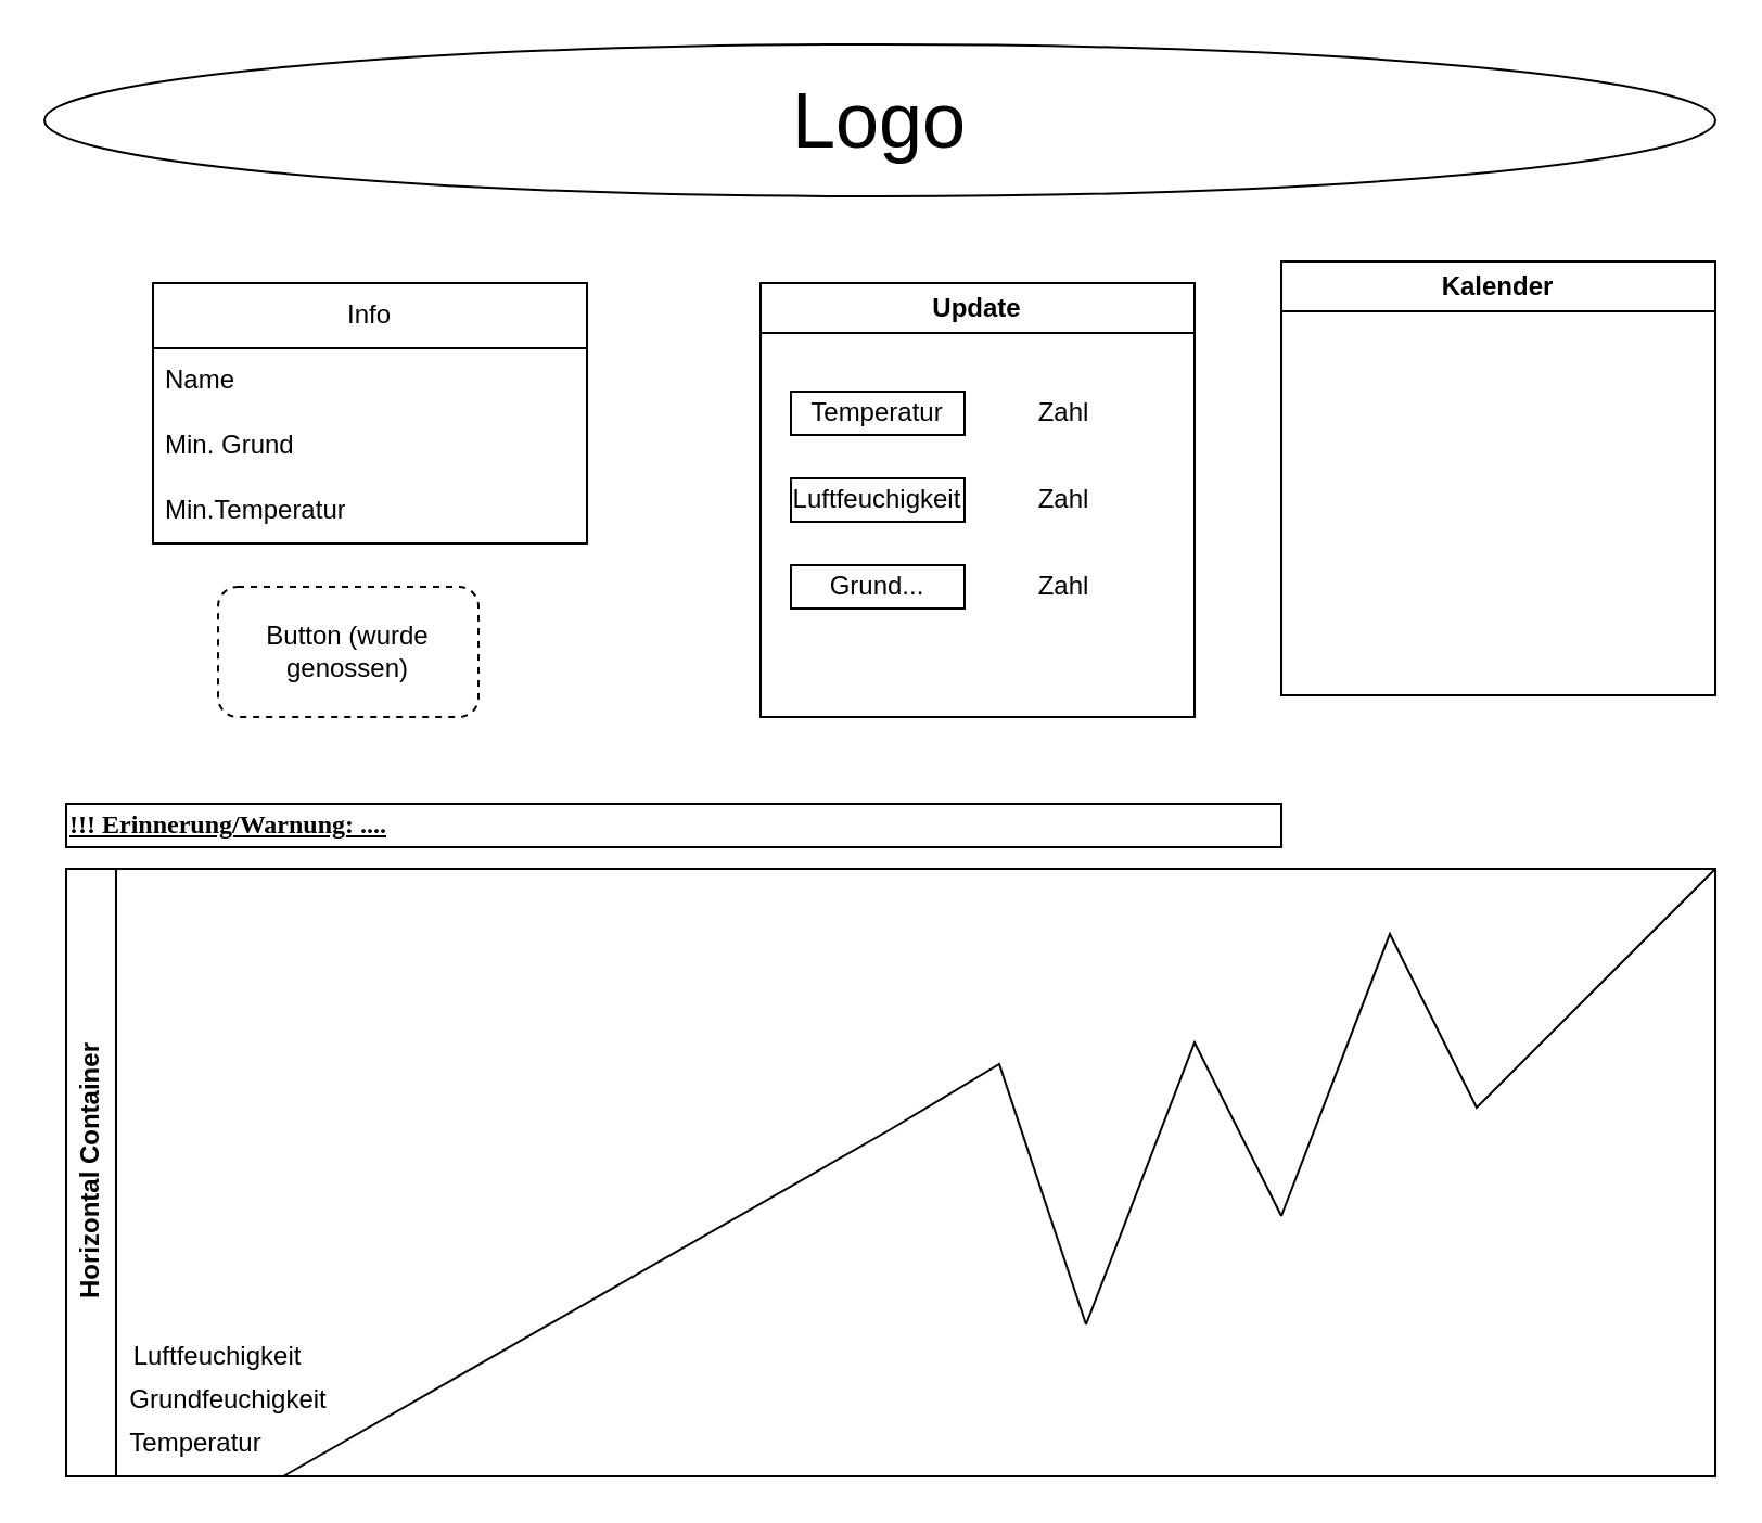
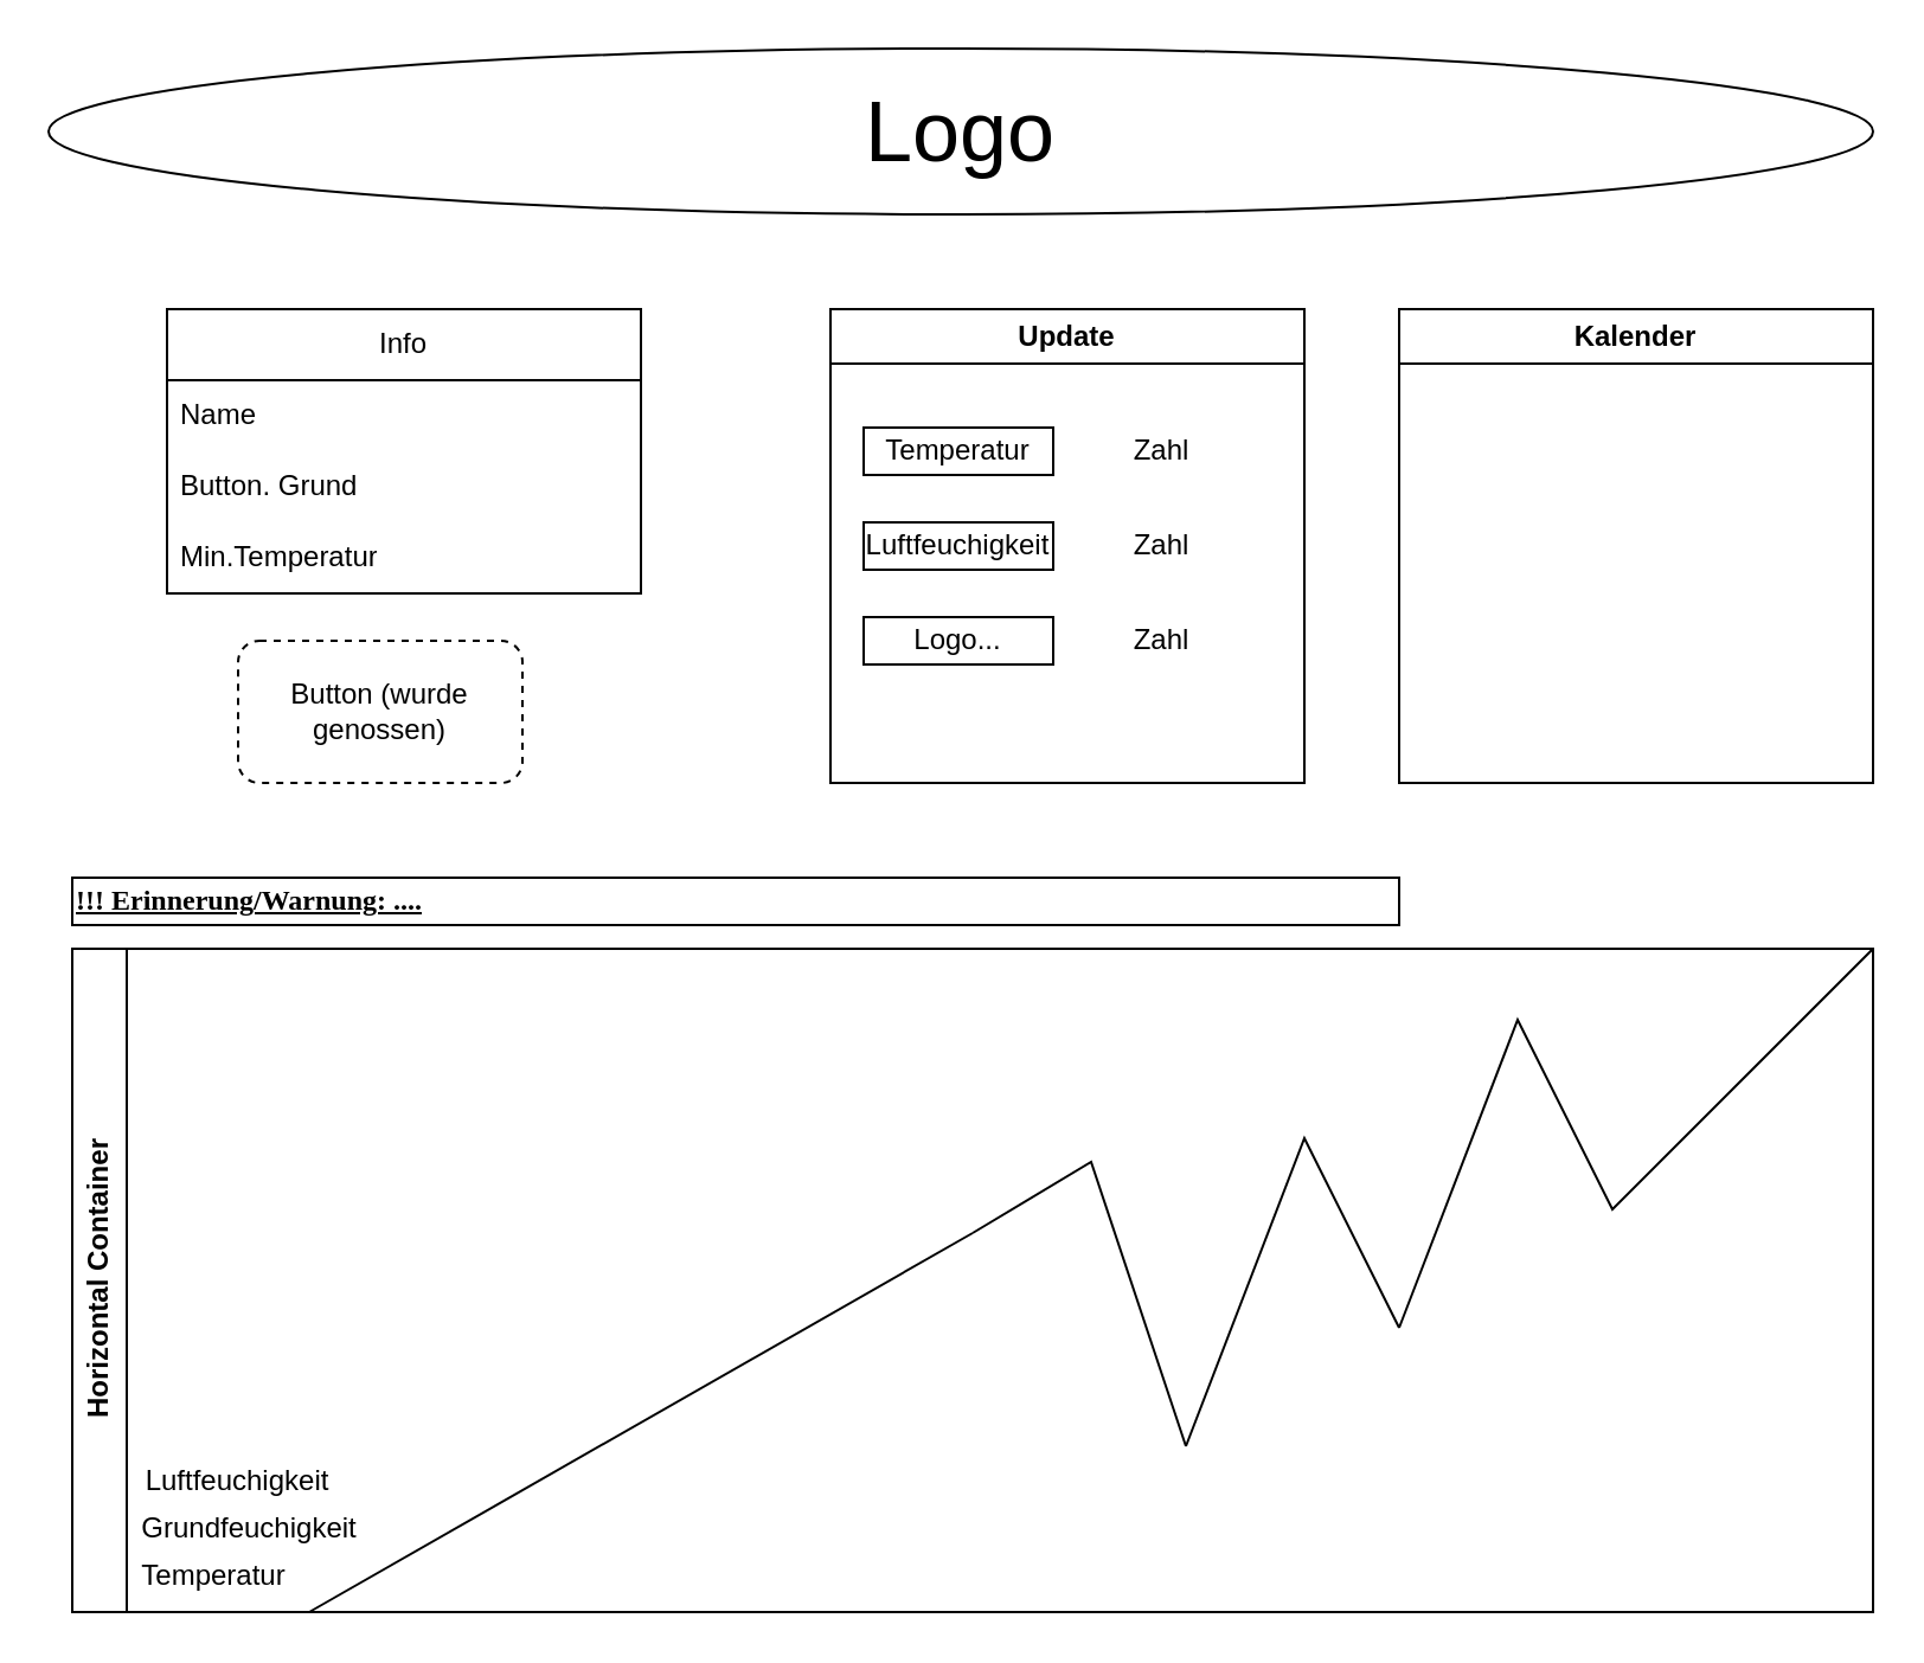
- <mxCell id="23" value="Min. Grund" style="text;strokeColor=none;fillColor=none;align=left;verticalAlign=middle;spacingLeft=4;spacingRight=4;overflow=hidden;points=[[0,0.5],[1,0.5]];portConstraint=eastwest;rotatable=0;whiteSpace=wrap;html=1;" vertex="1" parent="21"><mxGeometry y="60" width="200" height="30" as="geometry" /></mxCell>
+ <mxCell id="23" value="Button. Grund" style="text;strokeColor=none;fillColor=none;align=left;verticalAlign=middle;spacingLeft=4;spacingRight=4;overflow=hidden;points=[[0,0.5],[1,0.5]];portConstraint=eastwest;rotatable=0;whiteSpace=wrap;html=1;" vertex="1" parent="21"><mxGeometry y="60" width="200" height="30" as="geometry" /></mxCell>
- <mxCell id="2" value="Kalender" style="swimlane;whiteSpace=wrap;html=1;" vertex="1" parent="1"><mxGeometry x="590" y="120" width="200" height="200" as="geometry" /></mxCell>
+ <mxCell id="2" value="Kalender" style="swimlane;whiteSpace=wrap;html=1;" vertex="1" parent="1"><mxGeometry x="590" y="130" width="200" height="200" as="geometry" /></mxCell>
- <mxCell id="16" value="Grund..." style="rounded=0;whiteSpace=wrap;html=1;" vertex="1" parent="13"><mxGeometry x="14" y="130" width="80" height="20" as="geometry" /></mxCell>
+ <mxCell id="16" value="Logo..." style="rounded=0;whiteSpace=wrap;html=1;" vertex="1" parent="13"><mxGeometry x="14" y="130" width="80" height="20" as="geometry" /></mxCell>
